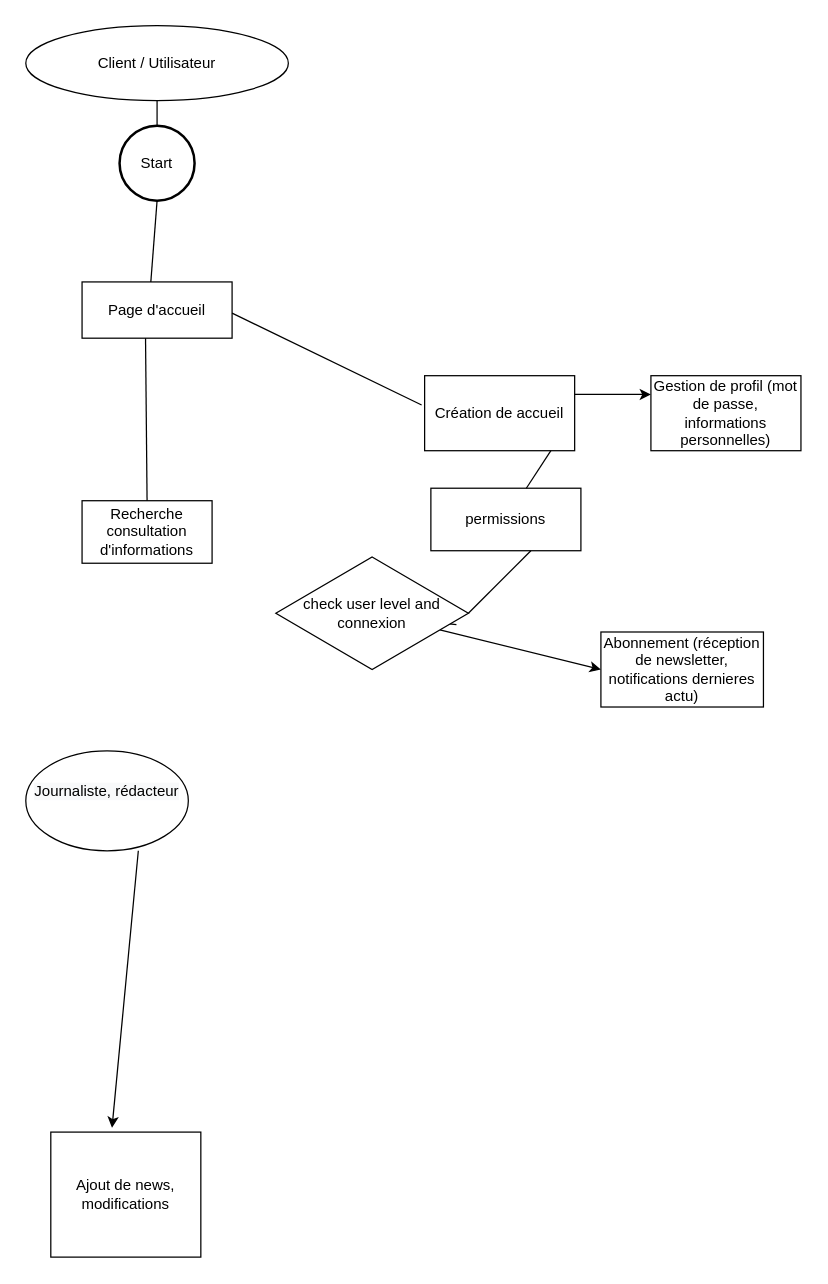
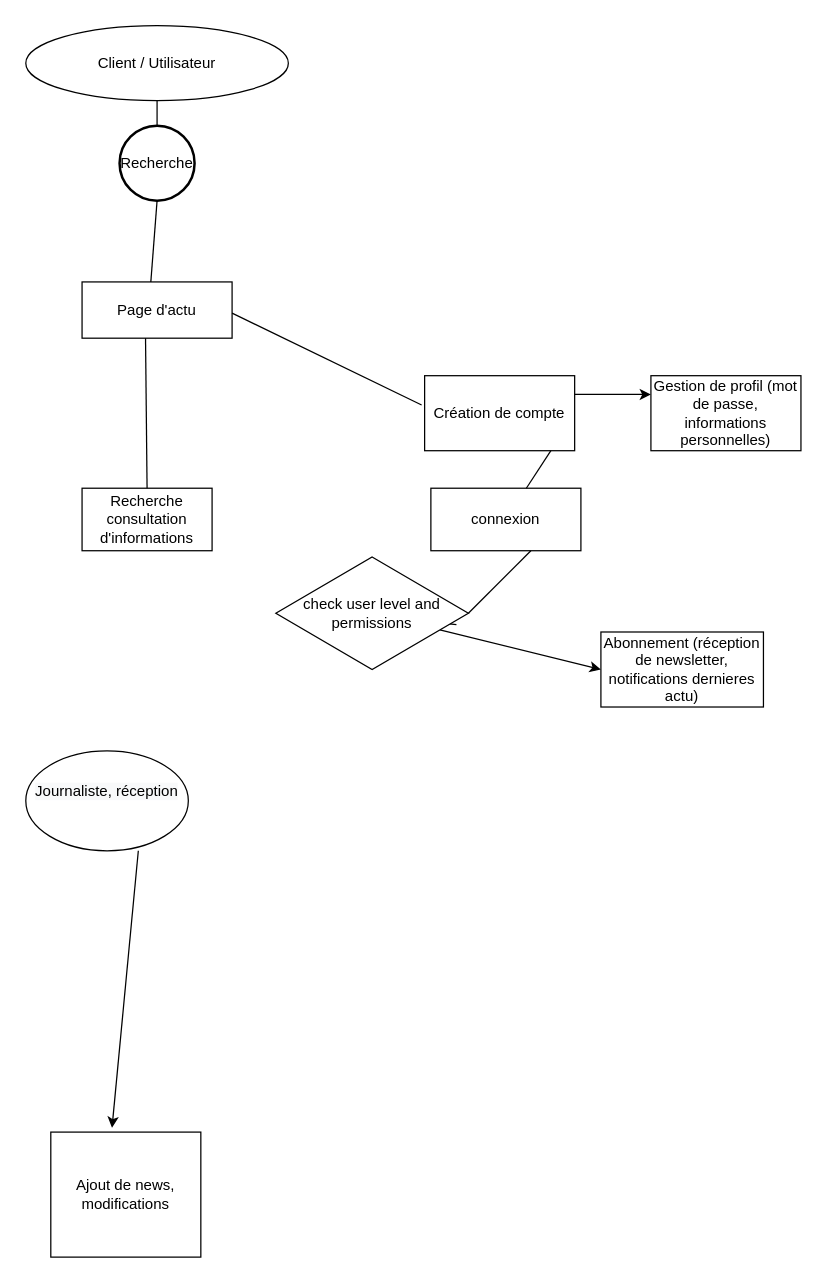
- <mxCell id="17" value="Start" style="strokeWidth=2;html=1;shape=mxgraph.flowchart.start_2;whiteSpace=wrap;" vertex="1" parent="1"><mxGeometry x="95" y="100" width="60" height="60" as="geometry" /></mxCell>
+ <mxCell id="17" value="Recherche" style="strokeWidth=2;html=1;shape=mxgraph.flowchart.start_2;whiteSpace=wrap;" vertex="1" parent="1"><mxGeometry x="95" y="100" width="60" height="60" as="geometry" /></mxCell>
- <mxCell id="18" value="Page d'accueil" style="rounded=0;whiteSpace=wrap;html=1;" vertex="1" parent="1"><mxGeometry x="65" y="225" width="120" height="45" as="geometry" /></mxCell>
+ <mxCell id="18" value="Page d'actu" style="rounded=0;whiteSpace=wrap;html=1;" vertex="1" parent="1"><mxGeometry x="65" y="225" width="120" height="45" as="geometry" /></mxCell>
- <mxCell id="5" value="Création de accueil" style="rounded=0;whiteSpace=wrap;html=1;" vertex="1" parent="1"><mxGeometry x="339" y="300" width="120" height="60" as="geometry" /></mxCell>
+ <mxCell id="5" value="Création de compte" style="rounded=0;whiteSpace=wrap;html=1;" vertex="1" parent="1"><mxGeometry x="339" y="300" width="120" height="60" as="geometry" /></mxCell>
- <mxCell id="20" value="permissions" style="rounded=0;whiteSpace=wrap;html=1;" vertex="1" parent="1"><mxGeometry x="344" y="390" width="120" height="50" as="geometry" /></mxCell>
+ <mxCell id="20" value="connexion" style="rounded=0;whiteSpace=wrap;html=1;" vertex="1" parent="1"><mxGeometry x="344" y="390" width="120" height="50" as="geometry" /></mxCell>
- <mxCell id="3" value="Recherche consultation d'informations" style="rounded=0;whiteSpace=wrap;html=1;" vertex="1" parent="1"><mxGeometry x="65" y="400" width="104" height="50" as="geometry" /></mxCell>
+ <mxCell id="3" value="Recherche consultation d'informations" style="rounded=0;whiteSpace=wrap;html=1;" vertex="1" parent="1"><mxGeometry x="65" y="390" width="104" height="50" as="geometry" /></mxCell>
- <mxCell id="16" value="check user level and connexion" style="rhombus;whiteSpace=wrap;html=1;" vertex="1" parent="1"><mxGeometry x="220" y="445" width="154" height="90" as="geometry" /></mxCell>
+ <mxCell id="16" value="check user level and permissions" style="rhombus;whiteSpace=wrap;html=1;" vertex="1" parent="1"><mxGeometry x="220" y="445" width="154" height="90" as="geometry" /></mxCell>
- <mxCell id="10" value="&#10;&lt;span style=&quot;color: rgb(0, 0, 0); font-family: Helvetica; font-size: 12px; font-style: normal; font-variant-ligatures: normal; font-variant-caps: normal; font-weight: 400; letter-spacing: normal; orphans: 2; text-align: center; text-indent: 0px; text-transform: none; widows: 2; word-spacing: 0px; -webkit-text-stroke-width: 0px; background-color: rgb(248, 249, 250); text-decoration-thickness: initial; text-decoration-style: initial; text-decoration-color: initial; float: none; display: inline !important;&quot;&gt;Journaliste, rédacteur&lt;/span&gt;&#10;&#10;" style="ellipse;whiteSpace=wrap;html=1;" vertex="1" parent="1"><mxGeometry x="20" y="600" width="130" height="80" as="geometry" /></mxCell>
+ <mxCell id="10" value="&#10;&lt;span style=&quot;color: rgb(0, 0, 0); font-family: Helvetica; font-size: 12px; font-style: normal; font-variant-ligatures: normal; font-variant-caps: normal; font-weight: 400; letter-spacing: normal; orphans: 2; text-align: center; text-indent: 0px; text-transform: none; widows: 2; word-spacing: 0px; -webkit-text-stroke-width: 0px; background-color: rgb(248, 249, 250); text-decoration-thickness: initial; text-decoration-style: initial; text-decoration-color: initial; float: none; display: inline !important;&quot;&gt;Journaliste, réception&lt;/span&gt;&#10;&#10;" style="ellipse;whiteSpace=wrap;html=1;" vertex="1" parent="1"><mxGeometry x="20" y="600" width="130" height="80" as="geometry" /></mxCell>
